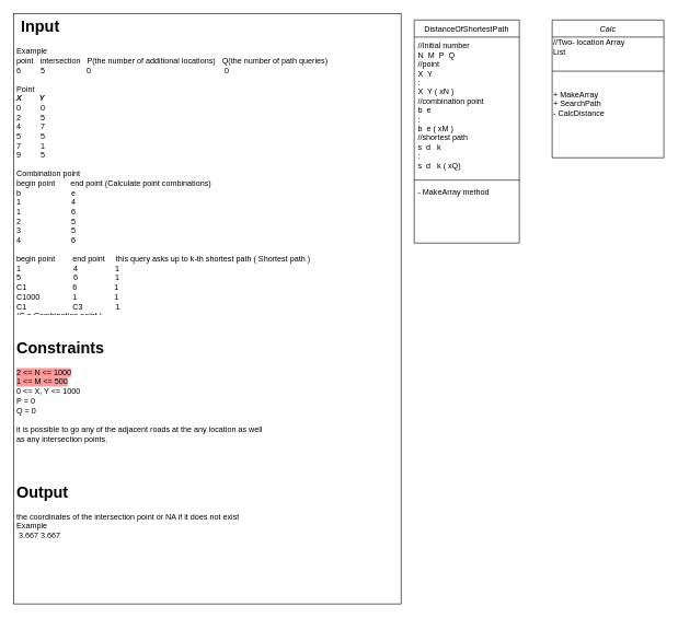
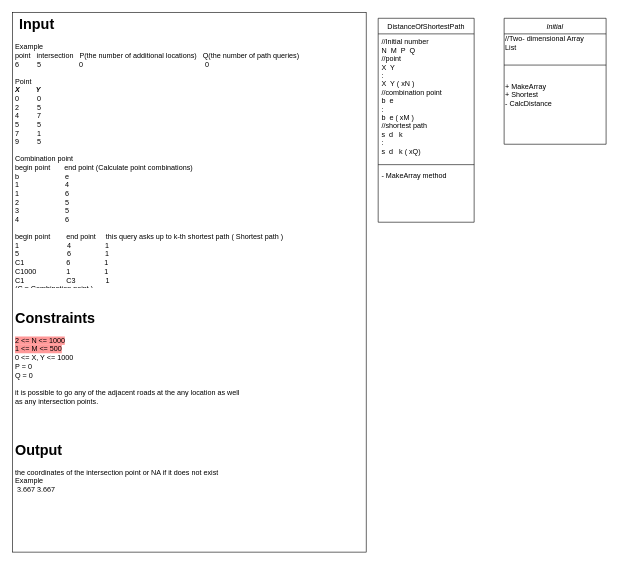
- <mxCell id="10" value="Calc" style="swimlane;fontStyle=2;align=center;verticalAlign=top;childLayout=stackLayout;horizontal=1;startSize=26;horizontalStack=0;resizeParent=1;resizeLast=0;collapsible=1;marginBottom=0;rounded=0;shadow=0;strokeWidth=1;" parent="1" vertex="1"><mxGeometry x="840" y="30" width="170" height="210" as="geometry"><mxRectangle x="-140" y="40" width="160" height="26" as="alternateBounds" /></mxGeometry></mxCell>
+ <mxCell id="10" value="Initial" style="swimlane;fontStyle=2;align=center;verticalAlign=top;childLayout=stackLayout;horizontal=1;startSize=26;horizontalStack=0;resizeParent=1;resizeLast=0;collapsible=1;marginBottom=0;rounded=0;shadow=0;strokeWidth=1;" parent="1" vertex="1"><mxGeometry x="840" y="30" width="170" height="210" as="geometry"><mxRectangle x="-140" y="40" width="160" height="26" as="alternateBounds" /></mxGeometry></mxCell>
- <mxCell id="11" value="//Two- location Array&lt;br&gt;List" style="text;html=1;align=left;verticalAlign=middle;resizable=0;points=[];autosize=1;" vertex="1" parent="10"><mxGeometry y="26" width="170" height="30" as="geometry" /></mxCell>
+ <mxCell id="11" value="//Two- dimensional Array&lt;br&gt;List" style="text;html=1;align=left;verticalAlign=middle;resizable=0;points=[];autosize=1;" vertex="1" parent="10"><mxGeometry y="26" width="170" height="30" as="geometry" /></mxCell>
- <mxCell id="13" value="+ MakeArray&lt;br&gt;+ SearchPath&amp;nbsp;&lt;br&gt;- CalcDistance&lt;br&gt;&lt;br&gt;" style="text;html=1;align=left;verticalAlign=top;resizable=0;points=[];autosize=1;" parent="10" vertex="1"><mxGeometry y="100" width="170" height="60" as="geometry" /></mxCell>
+ <mxCell id="13" value="+ MakeArray&lt;br&gt;+ Shortest&amp;nbsp;&lt;br&gt;- CalcDistance&lt;br&gt;&lt;br&gt;" style="text;html=1;align=left;verticalAlign=top;resizable=0;points=[];autosize=1;" parent="10" vertex="1"><mxGeometry y="100" width="170" height="60" as="geometry" /></mxCell>
